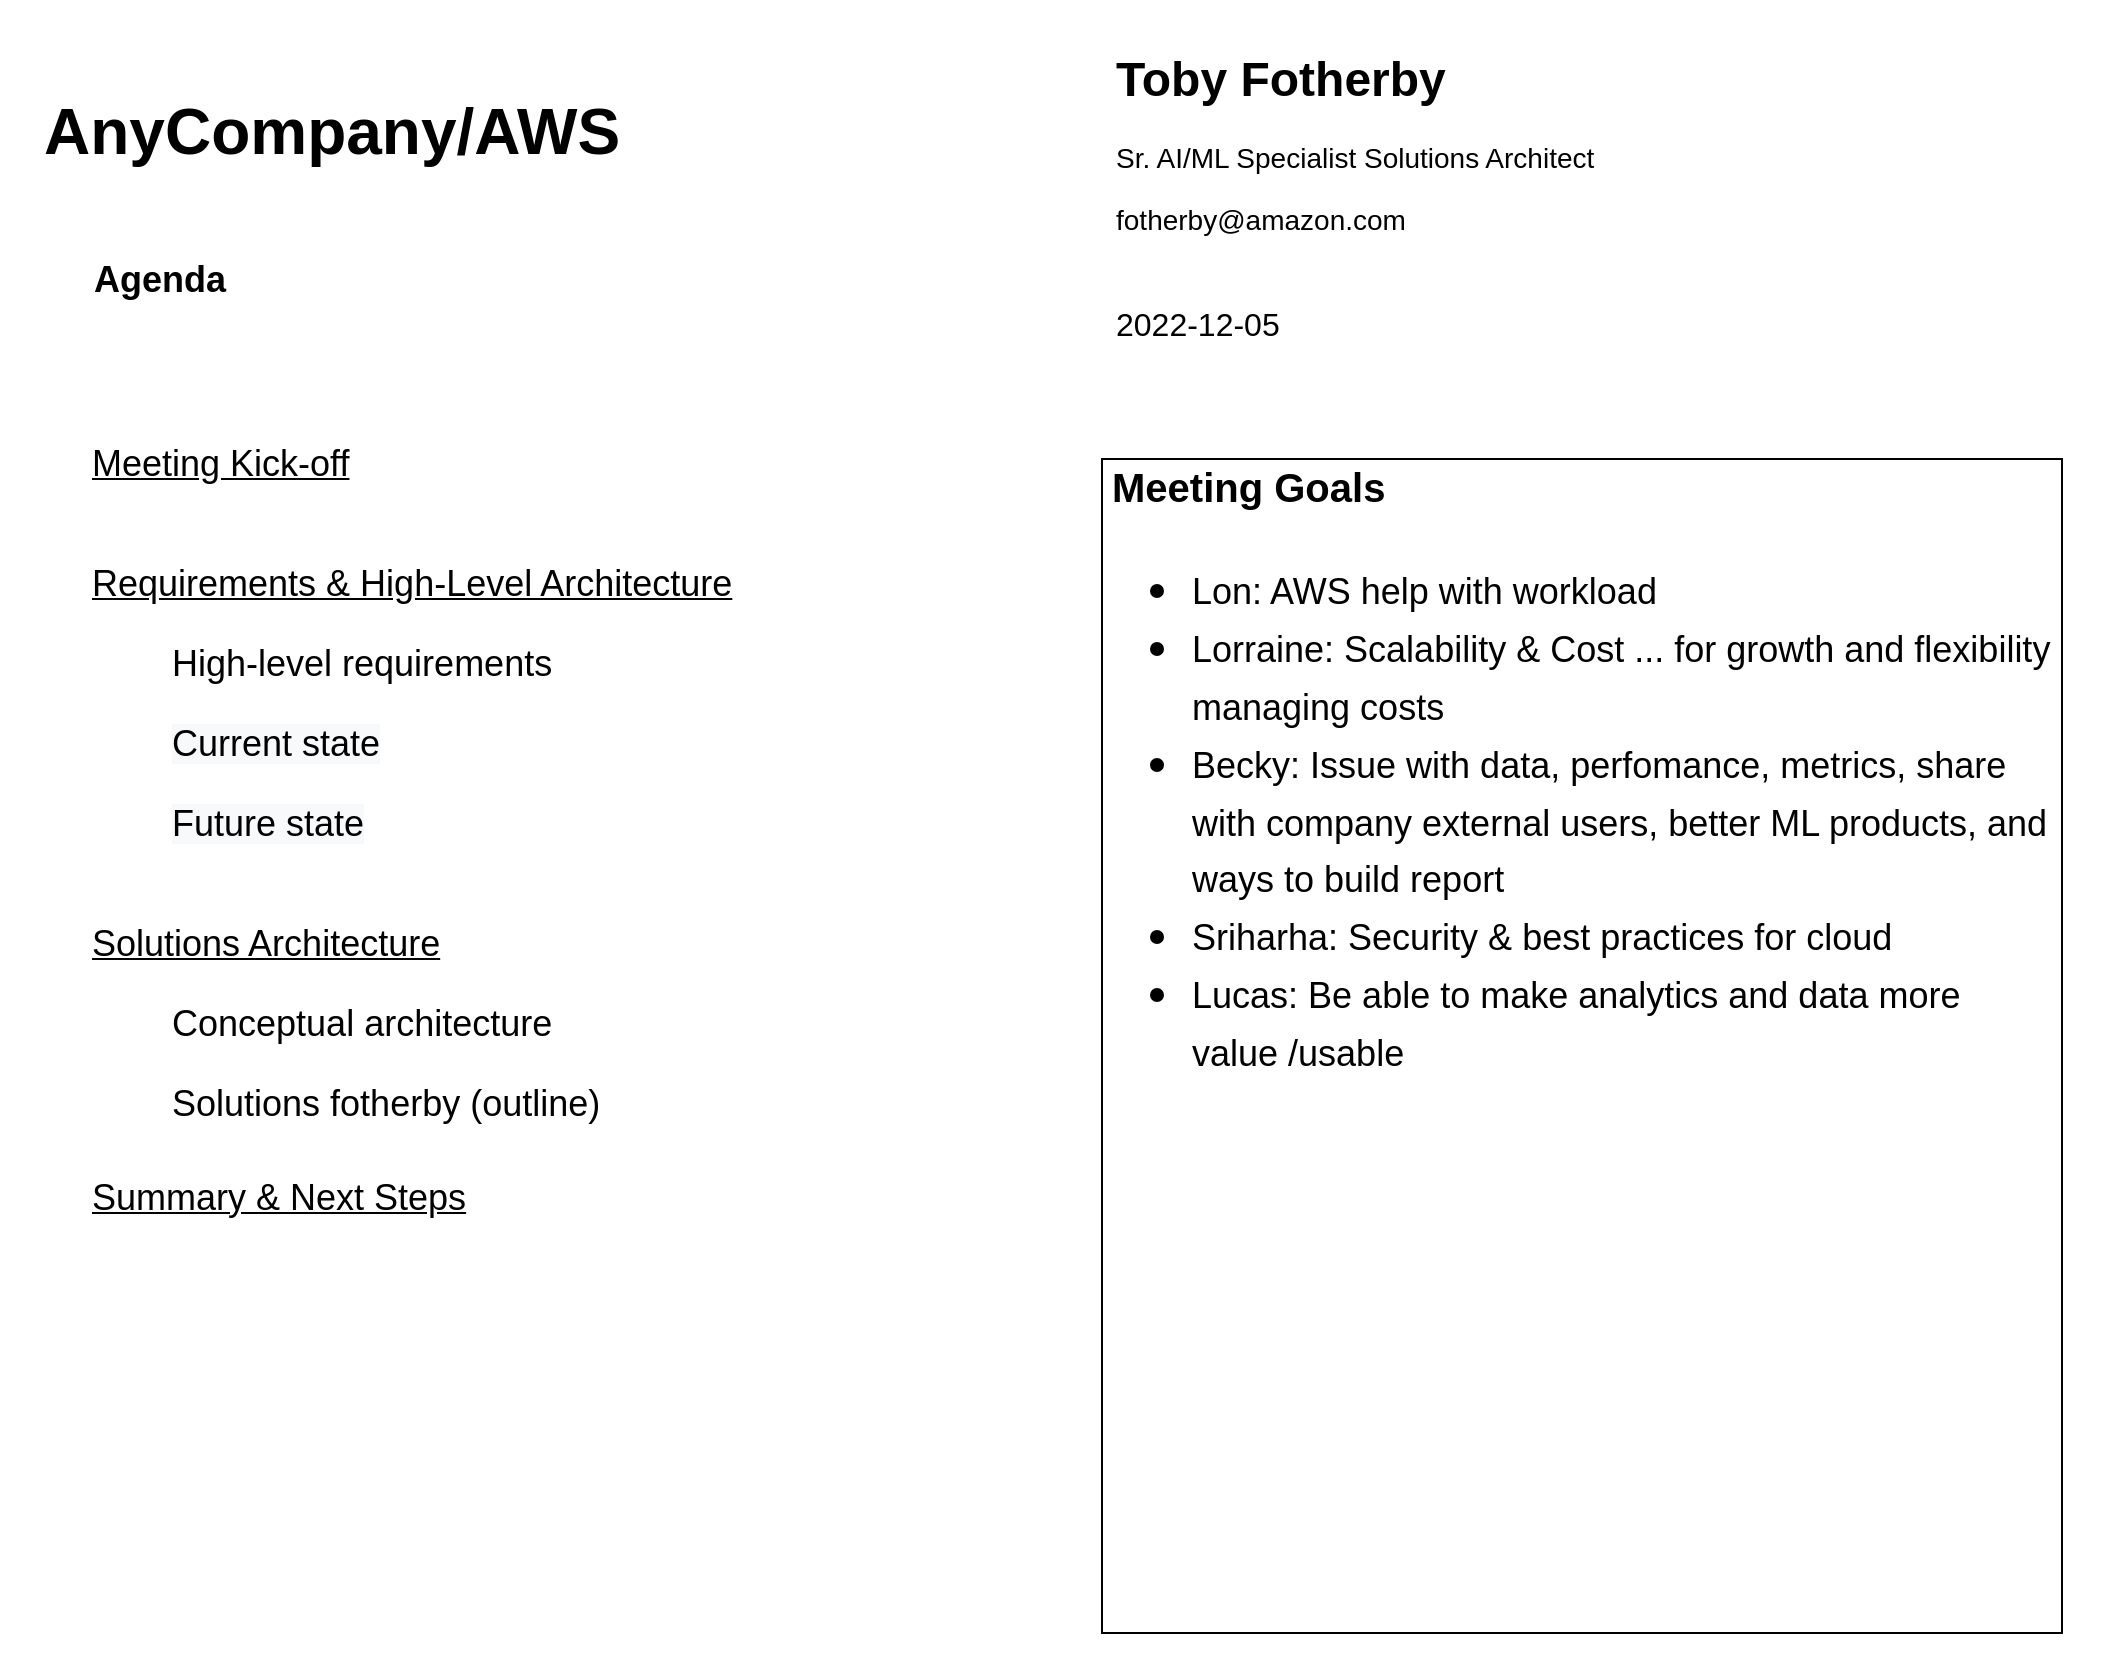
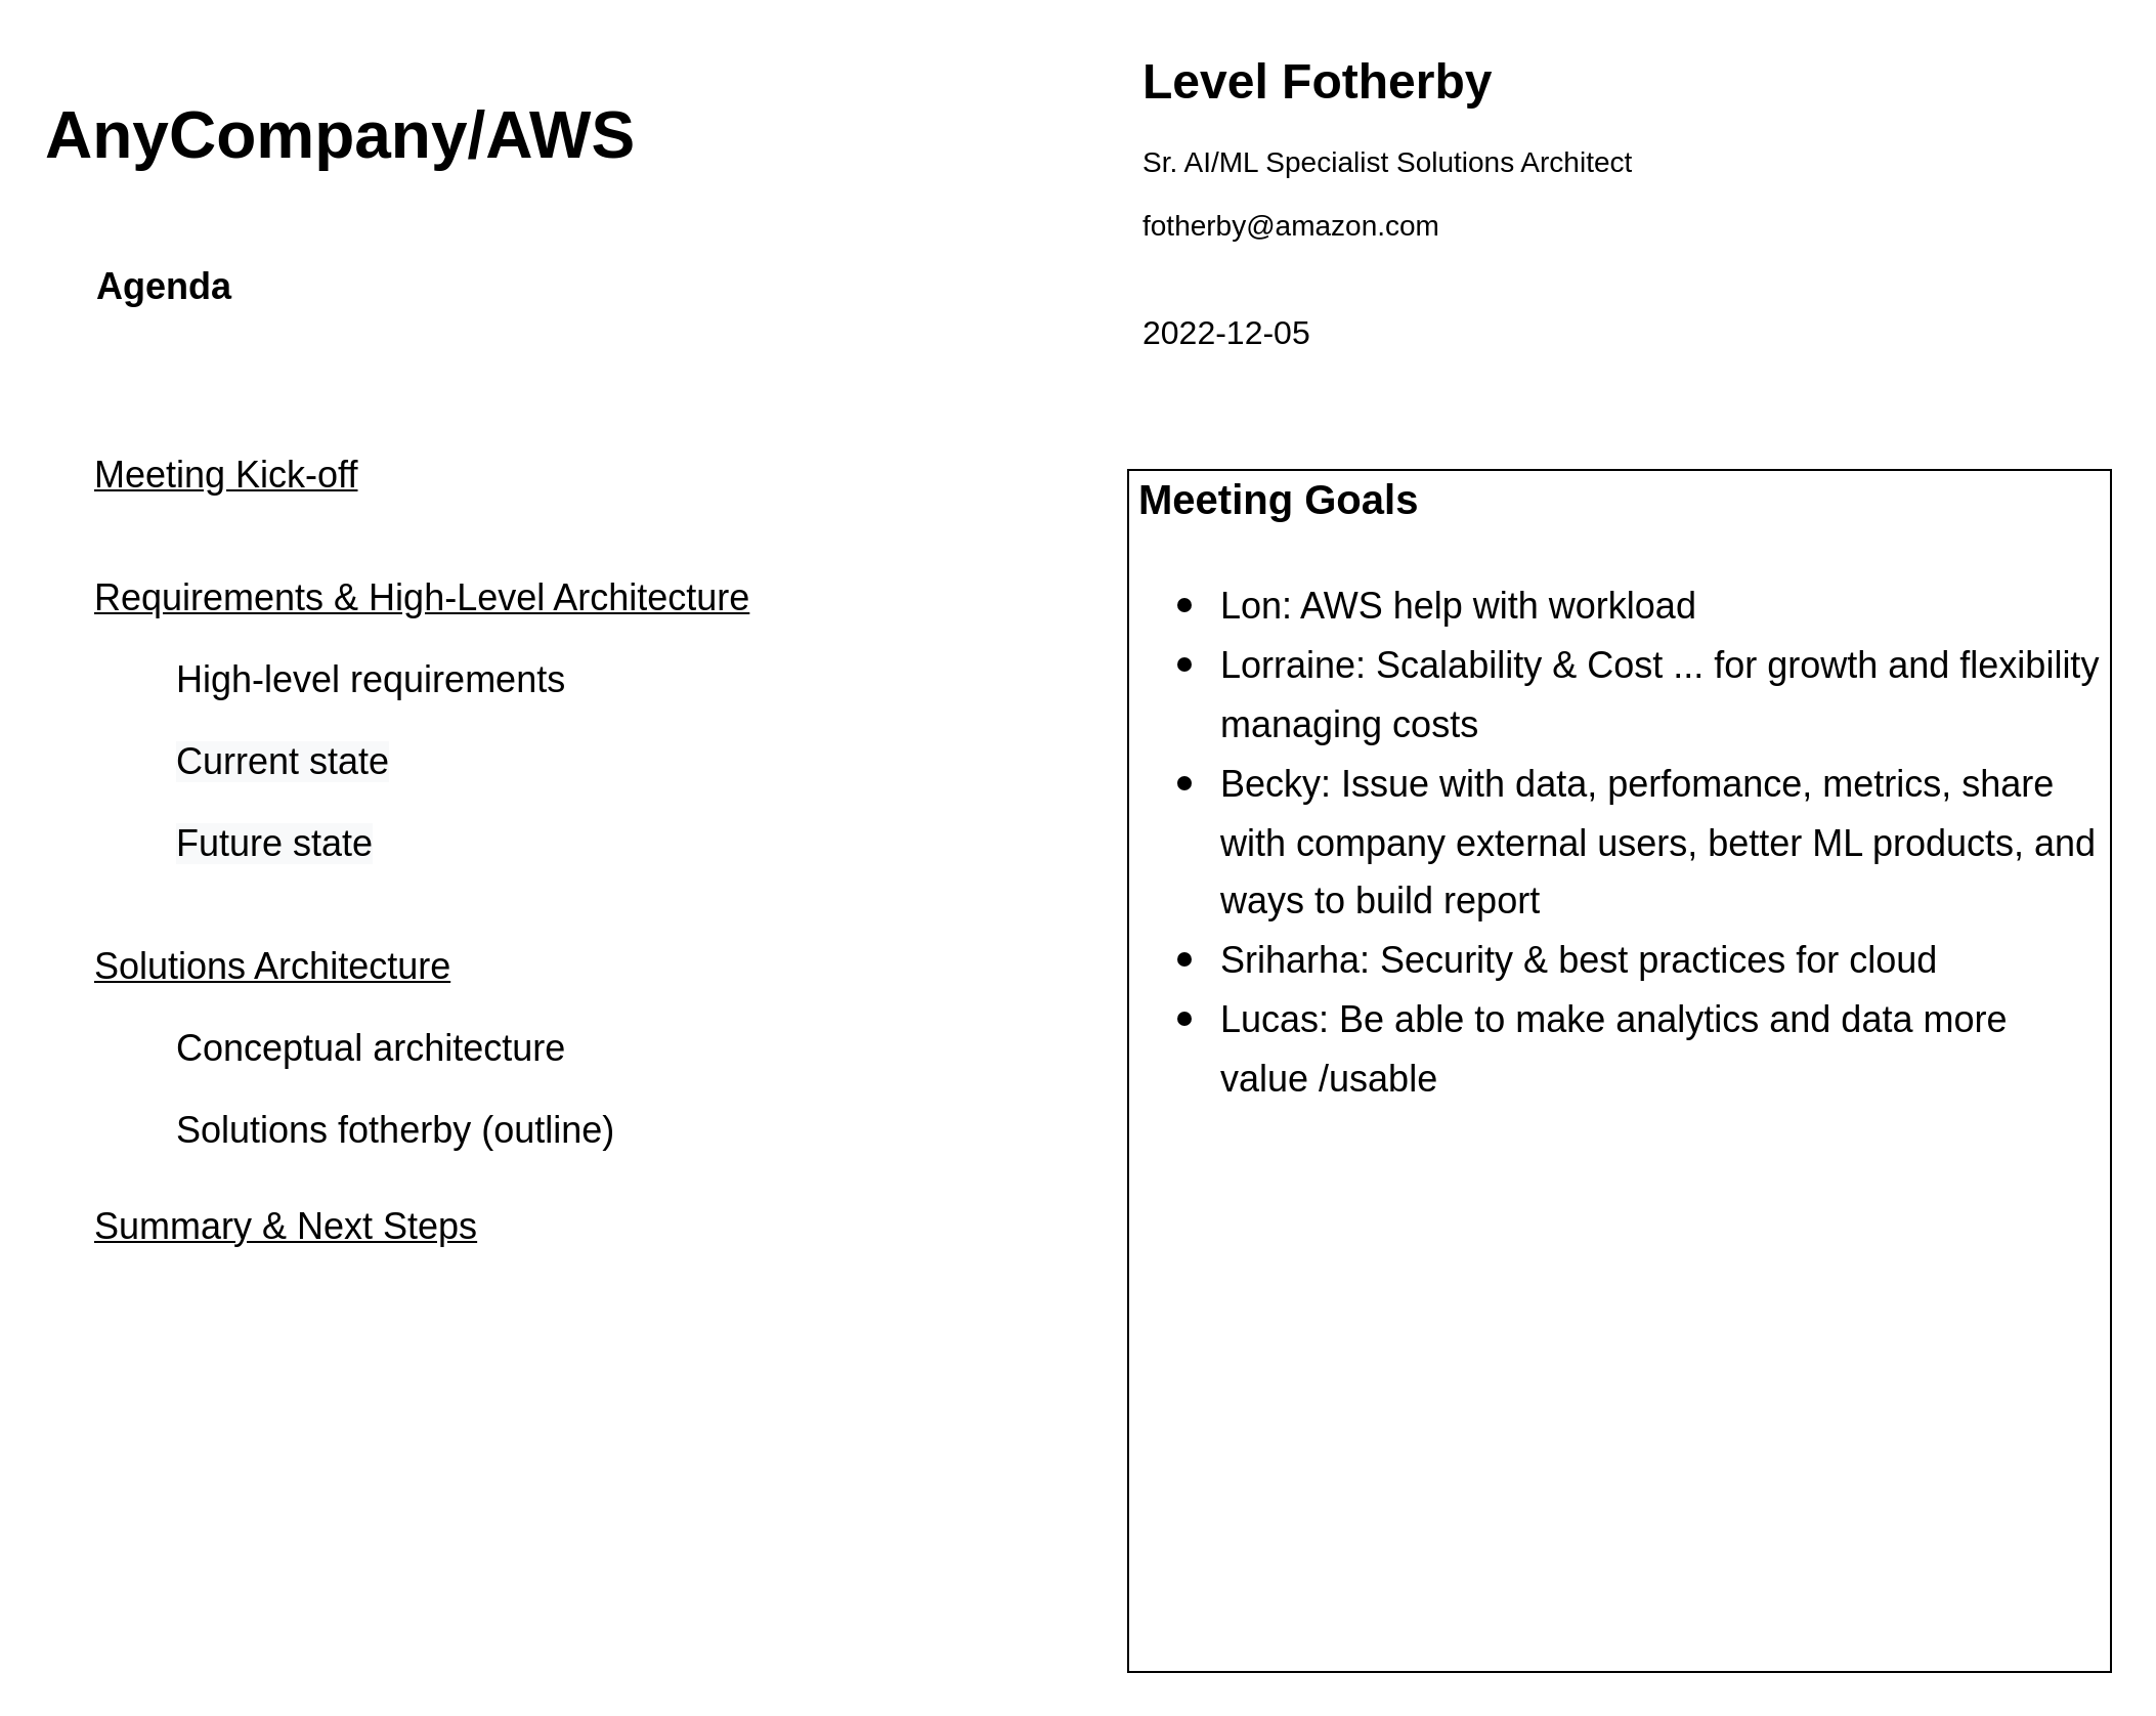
- <mxCell id="14" value="&lt;h1&gt;Toby Fotherby&lt;/h1&gt;&lt;p style=&quot;font-size: 14px;&quot;&gt;&lt;font style=&quot;font-size: 14px;&quot;&gt;Sr. AI/ML Specialist Solutions Architect&lt;/font&gt;&lt;/p&gt;&lt;p style=&quot;font-size: 14px;&quot;&gt;&lt;font style=&quot;font-size: 14px;&quot;&gt;fotherby@amazon.com&lt;/font&gt;&lt;/p&gt;" style="text;html=1;strokeColor=none;fillColor=none;spacing=5;spacingTop=-20;whiteSpace=wrap;overflow=hidden;rounded=0;" parent="1" vertex="1"><mxGeometry x="553" y="20" width="281" height="120" as="geometry" /></mxCell>
+ <mxCell id="14" value="&lt;h1&gt;Level Fotherby&lt;/h1&gt;&lt;p style=&quot;font-size: 14px;&quot;&gt;&lt;font style=&quot;font-size: 14px;&quot;&gt;Sr. AI/ML Specialist Solutions Architect&lt;/font&gt;&lt;/p&gt;&lt;p style=&quot;font-size: 14px;&quot;&gt;&lt;font style=&quot;font-size: 14px;&quot;&gt;fotherby@amazon.com&lt;/font&gt;&lt;/p&gt;" style="text;html=1;strokeColor=none;fillColor=none;spacing=5;spacingTop=-20;whiteSpace=wrap;overflow=hidden;rounded=0;" parent="1" vertex="1"><mxGeometry x="553" y="20" width="281" height="120" as="geometry" /></mxCell>
